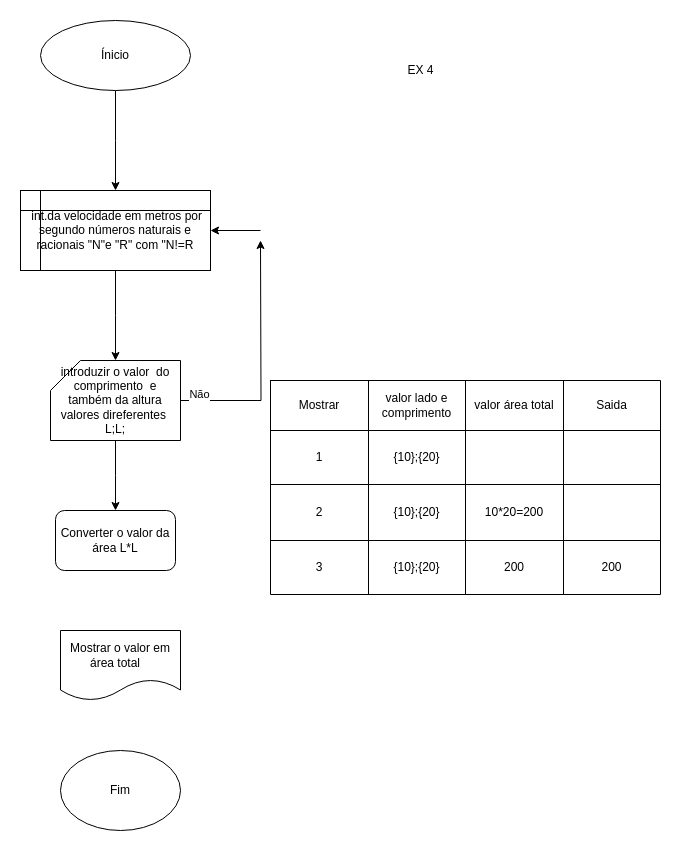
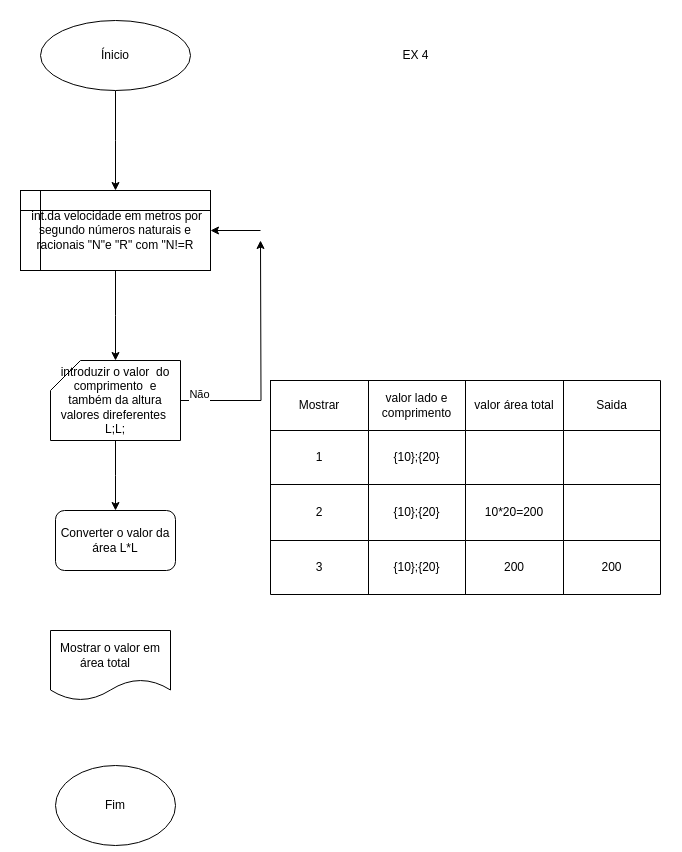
- <mxCell id="35" value="EX 4" parent="1" style="text;html=1;align=center;verticalAlign=middle;resizable=0;points=[];autosize=1;" vertex="1"><mxGeometry as="geometry" x="400" y="60" width="40" height="20" /></mxCell>
+ <mxCell id="35" value="EX 4" parent="1" style="text;html=1;align=center;verticalAlign=middle;resizable=0;points=[];autosize=1;" vertex="1"><mxGeometry x="395" y="45" as="geometry" width="40" height="20" /></mxCell>
- <mxCell id="12" value="Mostrar o valor em área total &amp;nbsp;&amp;nbsp;" parent="1" style="shape=document;whiteSpace=wrap;html=1;boundedLbl=1;" vertex="1"><mxGeometry as="geometry" x="60" y="630" width="120" height="70" /></mxCell>
+ <mxCell id="12" value="Mostrar o valor em área total &amp;nbsp;&amp;nbsp;" parent="1" style="shape=document;whiteSpace=wrap;html=1;boundedLbl=1;" vertex="1"><mxGeometry x="50" y="630" as="geometry" width="120" height="70" /></mxCell>
- <mxCell id="13" value="Fim" parent="1" style="ellipse;whiteSpace=wrap;html=1;" vertex="1"><mxGeometry as="geometry" x="60" y="750" width="120" height="80" /></mxCell>
+ <mxCell id="13" value="Fim" parent="1" style="ellipse;whiteSpace=wrap;html=1;" vertex="1"><mxGeometry x="55" y="765" as="geometry" width="120" height="80" /></mxCell>
